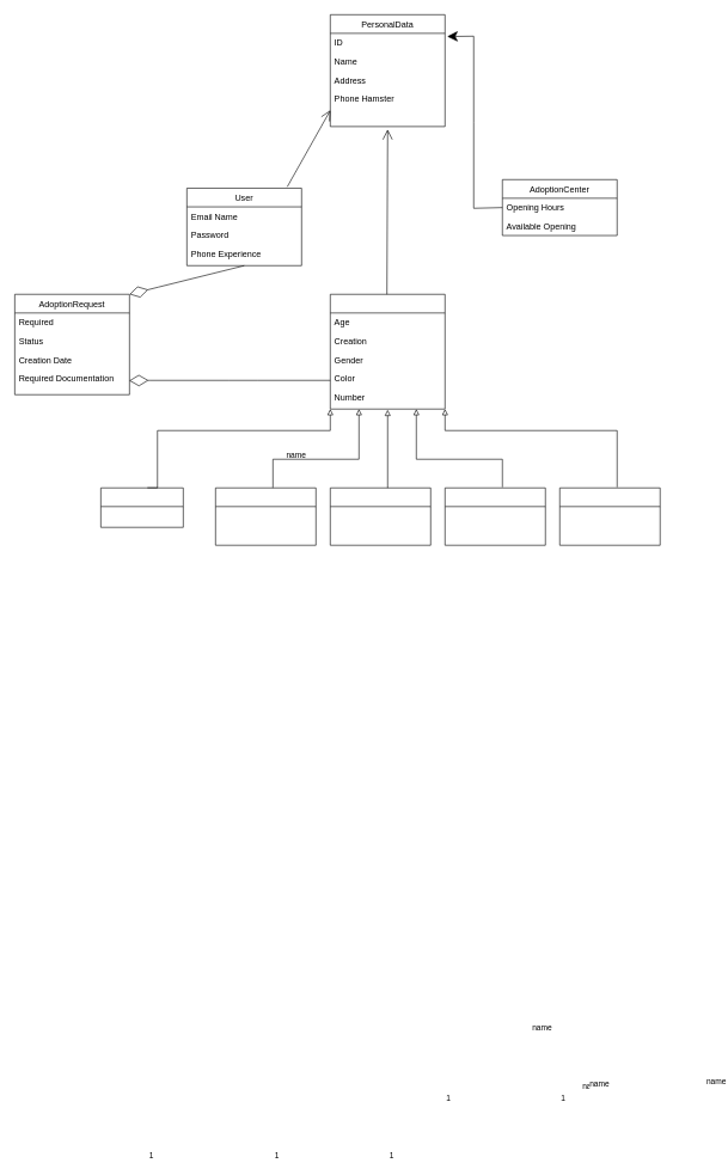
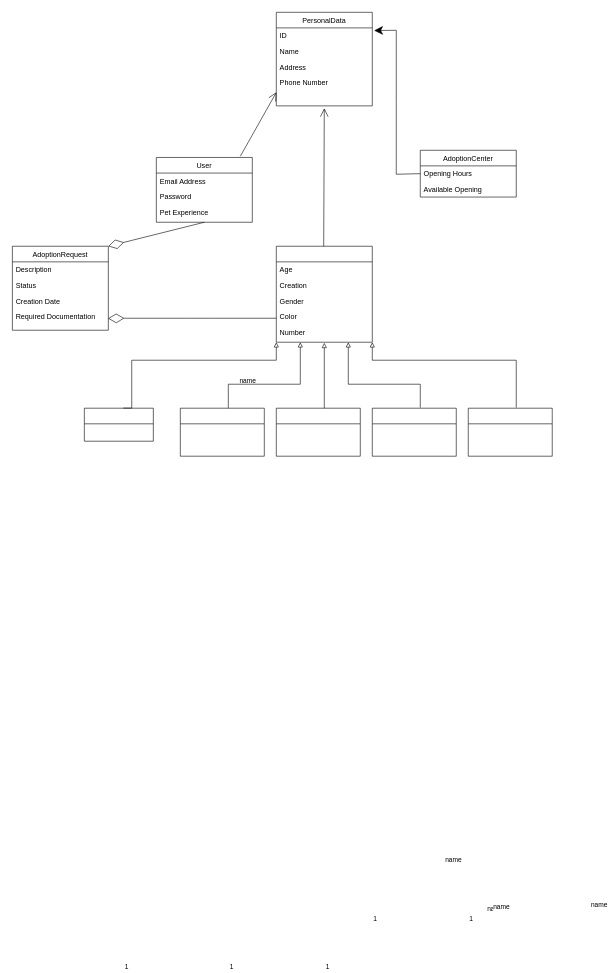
- <mxCell id="39" value="Phone Hamster" style="text;align=left;verticalAlign=top;spacingLeft=4;spacingRight=4;overflow=hidden;rotatable=0;points=[[0,0.5],[1,0.5]];portConstraint=eastwest;" vertex="1" parent="35"><mxGeometry y="104" width="160" height="26" as="geometry" /></mxCell>
+ <mxCell id="39" value="Phone Number" style="text;align=left;verticalAlign=top;spacingLeft=4;spacingRight=4;overflow=hidden;rotatable=0;points=[[0,0.5],[1,0.5]];portConstraint=eastwest;" vertex="1" parent="35"><mxGeometry y="104" width="160" height="26" as="geometry" /></mxCell>
- <mxCell id="12" value="Email Name" style="text;align=left;verticalAlign=top;spacingLeft=4;spacingRight=4;overflow=hidden;rotatable=0;points=[[0,0.5],[1,0.5]];portConstraint=eastwest;rounded=0;shadow=0;html=0;" vertex="1" parent="11"><mxGeometry y="26" width="160" height="26" as="geometry" /></mxCell>
+ <mxCell id="12" value="Email Address" style="text;align=left;verticalAlign=top;spacingLeft=4;spacingRight=4;overflow=hidden;rotatable=0;points=[[0,0.5],[1,0.5]];portConstraint=eastwest;rounded=0;shadow=0;html=0;" vertex="1" parent="11"><mxGeometry y="26" width="160" height="26" as="geometry" /></mxCell>
- <mxCell id="14" value="Phone Experience" style="text;align=left;verticalAlign=top;spacingLeft=4;spacingRight=4;overflow=hidden;rotatable=0;points=[[0,0.5],[1,0.5]];portConstraint=eastwest;" vertex="1" parent="11"><mxGeometry y="78" width="160" height="26" as="geometry" /></mxCell>
+ <mxCell id="14" value="Pet Experience" style="text;align=left;verticalAlign=top;spacingLeft=4;spacingRight=4;overflow=hidden;rotatable=0;points=[[0,0.5],[1,0.5]];portConstraint=eastwest;" vertex="1" parent="11"><mxGeometry y="78" width="160" height="26" as="geometry" /></mxCell>
- <mxCell id="4" value="Required" style="text;align=left;verticalAlign=top;spacingLeft=4;spacingRight=4;overflow=hidden;rotatable=0;points=[[0,0.5],[1,0.5]];portConstraint=eastwest;rounded=0;shadow=0;html=0;" vertex="1" parent="3"><mxGeometry y="26" width="160" height="26" as="geometry" /></mxCell>
+ <mxCell id="4" value="Description" style="text;align=left;verticalAlign=top;spacingLeft=4;spacingRight=4;overflow=hidden;rotatable=0;points=[[0,0.5],[1,0.5]];portConstraint=eastwest;rounded=0;shadow=0;html=0;" vertex="1" parent="3"><mxGeometry y="26" width="160" height="26" as="geometry" /></mxCell>
